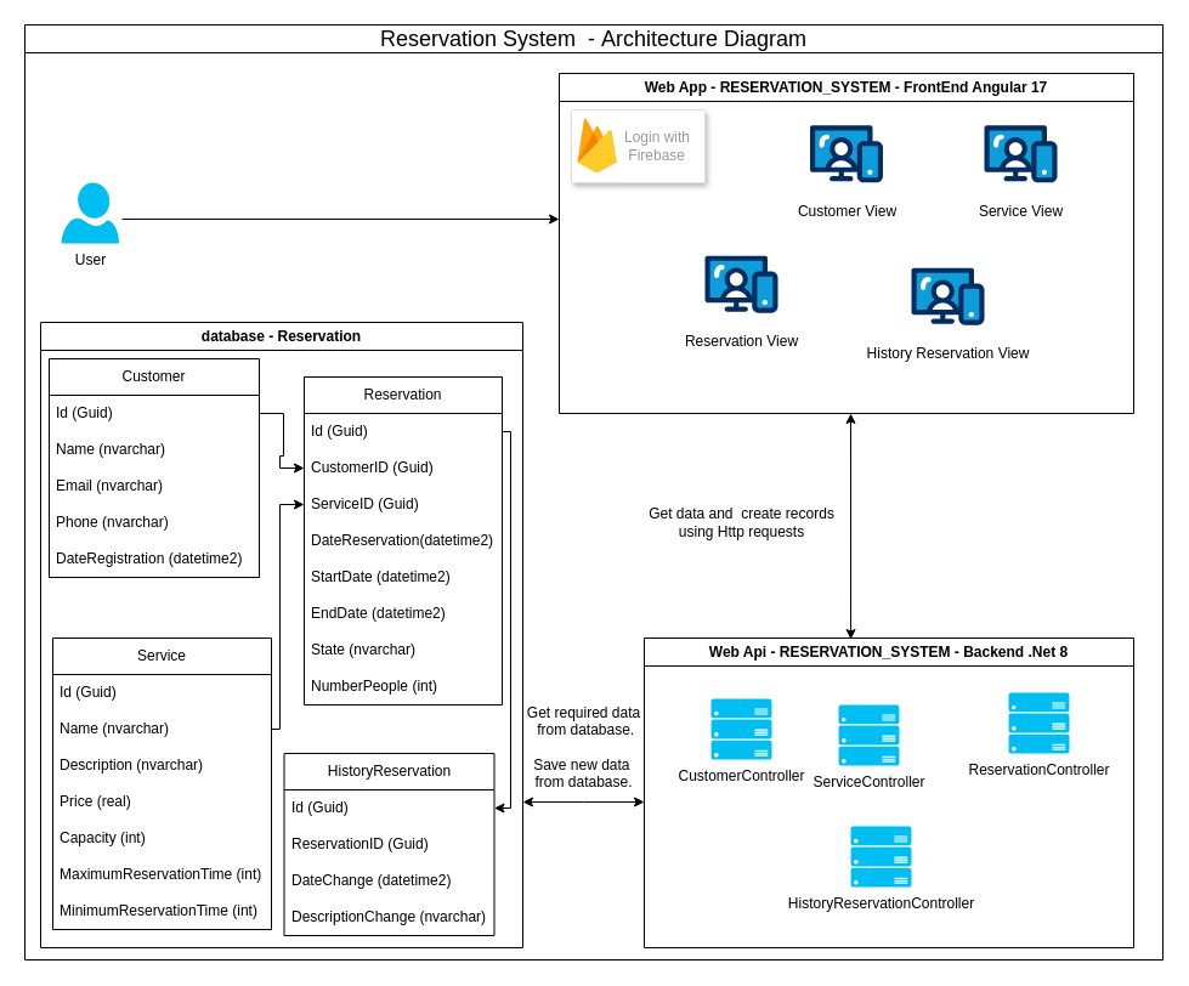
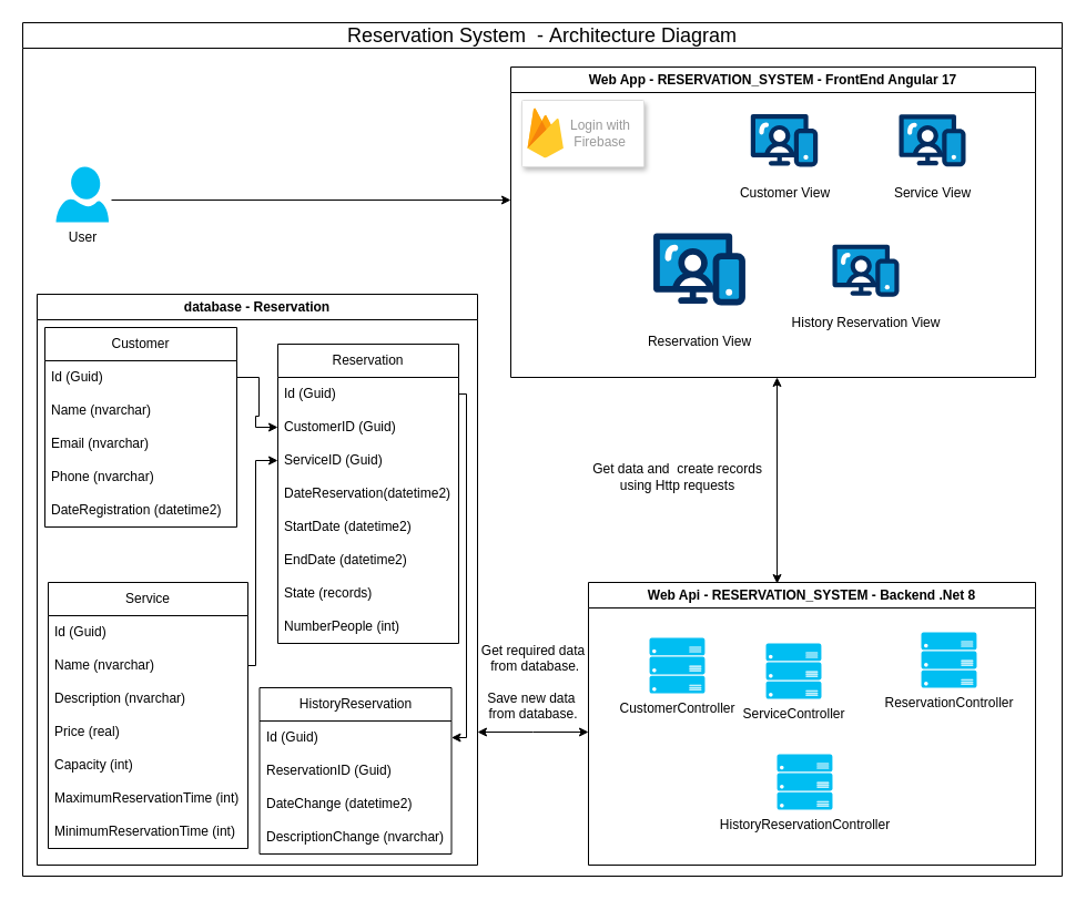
- <mxCell id="6" value="Customer View" style="verticalLabelPosition=bottom;aspect=fixed;html=1;shape=mxgraph.salesforce.web;" parent="3" vertex="1"><mxGeometry x="206.5" y="42.6" width="60" height="47.4" as="geometry" /></mxCell>
+ <mxCell id="6" value="Customer View" style="verticalLabelPosition=bottom;aspect=fixed;html=1;shape=mxgraph.salesforce.web;" parent="3" vertex="1"><mxGeometry x="206.5" y="42.6" width="80" height="47.4" as="geometry" /></mxCell>
- <mxCell id="9" value="Reservation View" style="verticalLabelPosition=bottom;aspect=fixed;html=1;shape=mxgraph.salesforce.web;" parent="3" vertex="1"><mxGeometry x="120" y="150.0" width="60" height="47.4" as="geometry" /></mxCell>
+ <mxCell id="9" value="Reservation View" style="verticalLabelPosition=bottom;aspect=fixed;html=1;shape=mxgraph.salesforce.web;" parent="3" vertex="1"><mxGeometry x="120" y="150.0" width="100" height="65" as="geometry" /></mxCell>
- <mxCell id="40" value="State (nvarchar)" style="text;strokeColor=none;fillColor=none;align=left;verticalAlign=middle;spacingLeft=4;spacingRight=4;overflow=hidden;points=[[0,0.5],[1,0.5]];portConstraint=eastwest;rotatable=0;whiteSpace=wrap;html=1;" parent="33" vertex="1"><mxGeometry y="210" width="163" height="30" as="geometry" /></mxCell>
+ <mxCell id="40" value="State (records)" style="text;strokeColor=none;fillColor=none;align=left;verticalAlign=middle;spacingLeft=4;spacingRight=4;overflow=hidden;points=[[0,0.5],[1,0.5]];portConstraint=eastwest;rotatable=0;whiteSpace=wrap;html=1;" parent="33" vertex="1"><mxGeometry y="210" width="163" height="30" as="geometry" /></mxCell>
